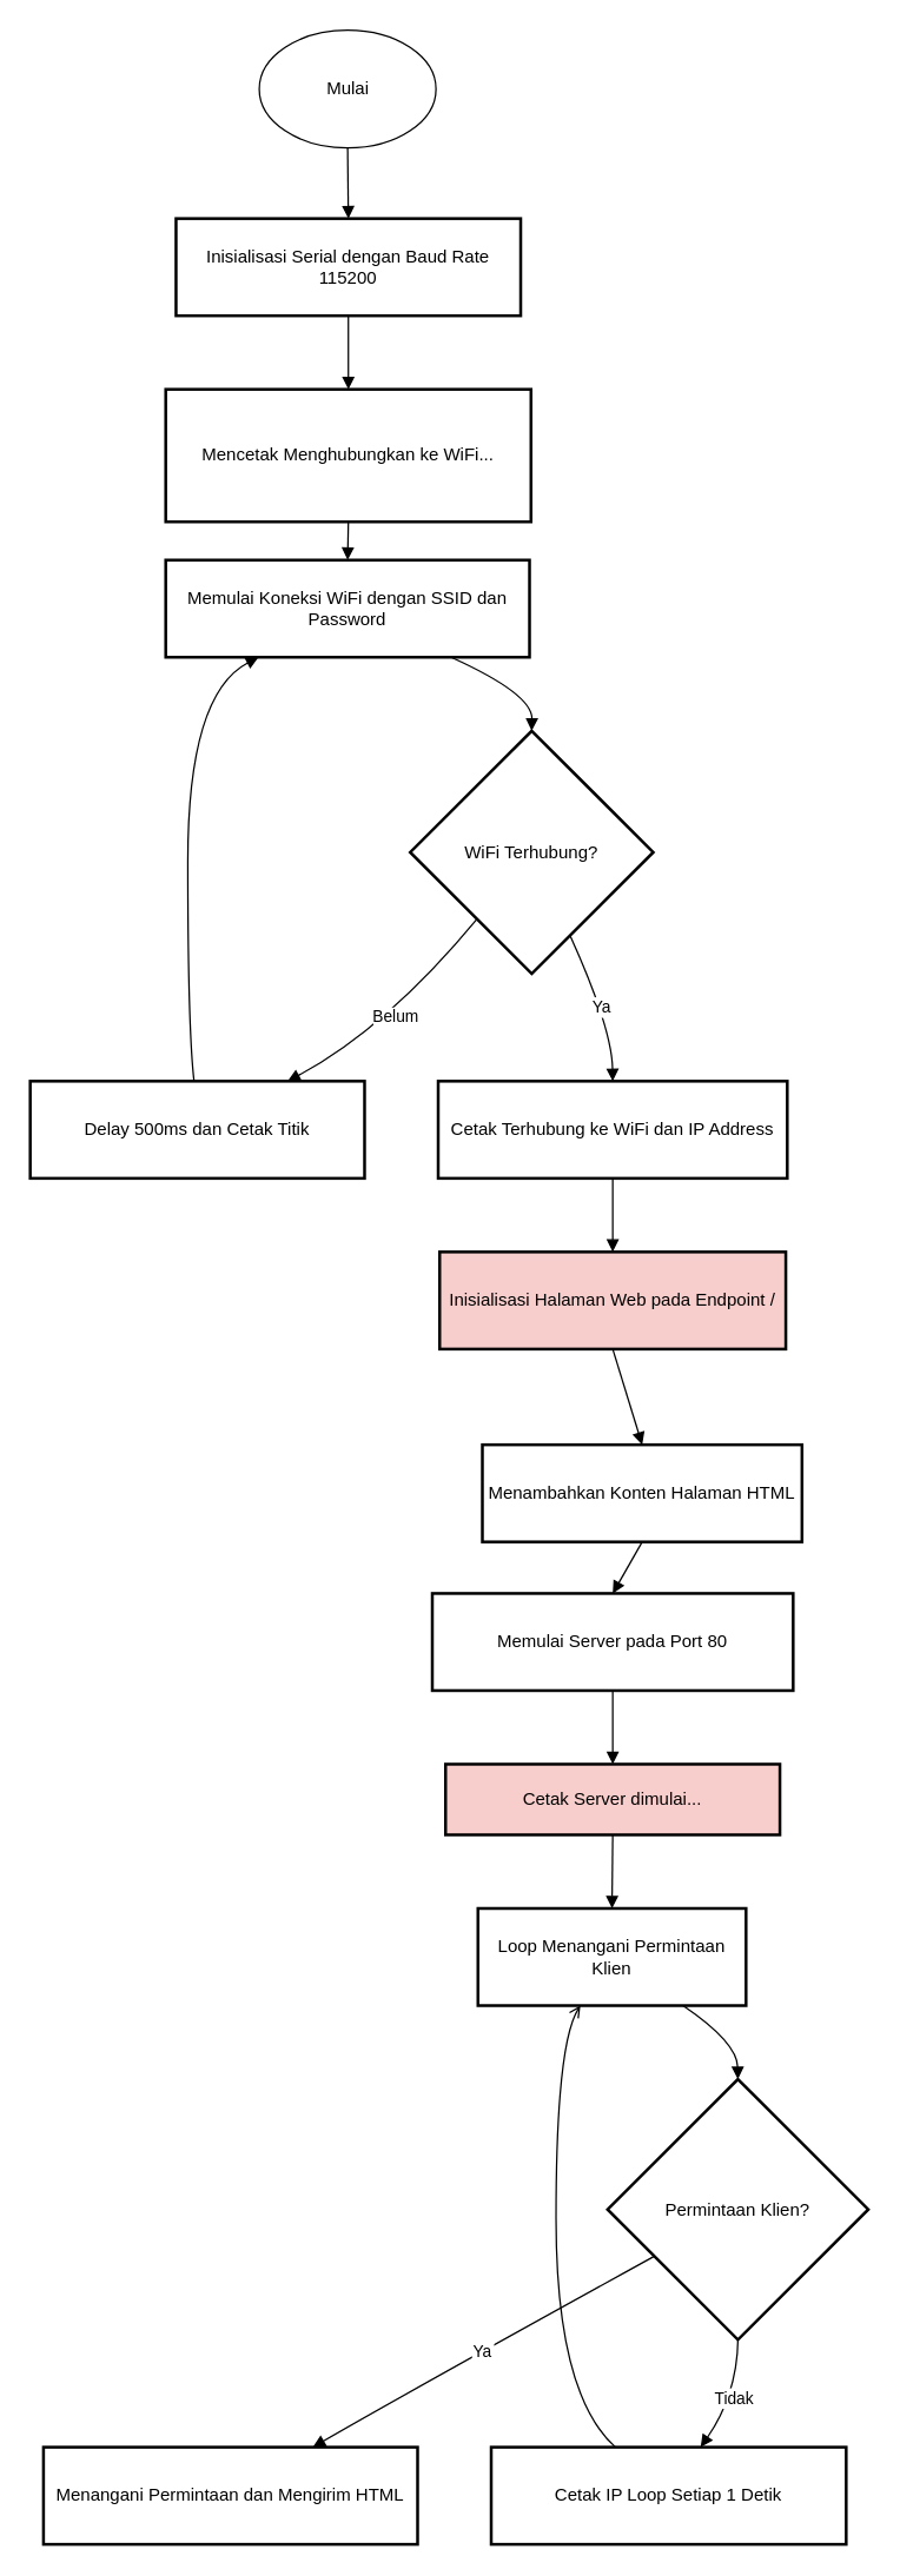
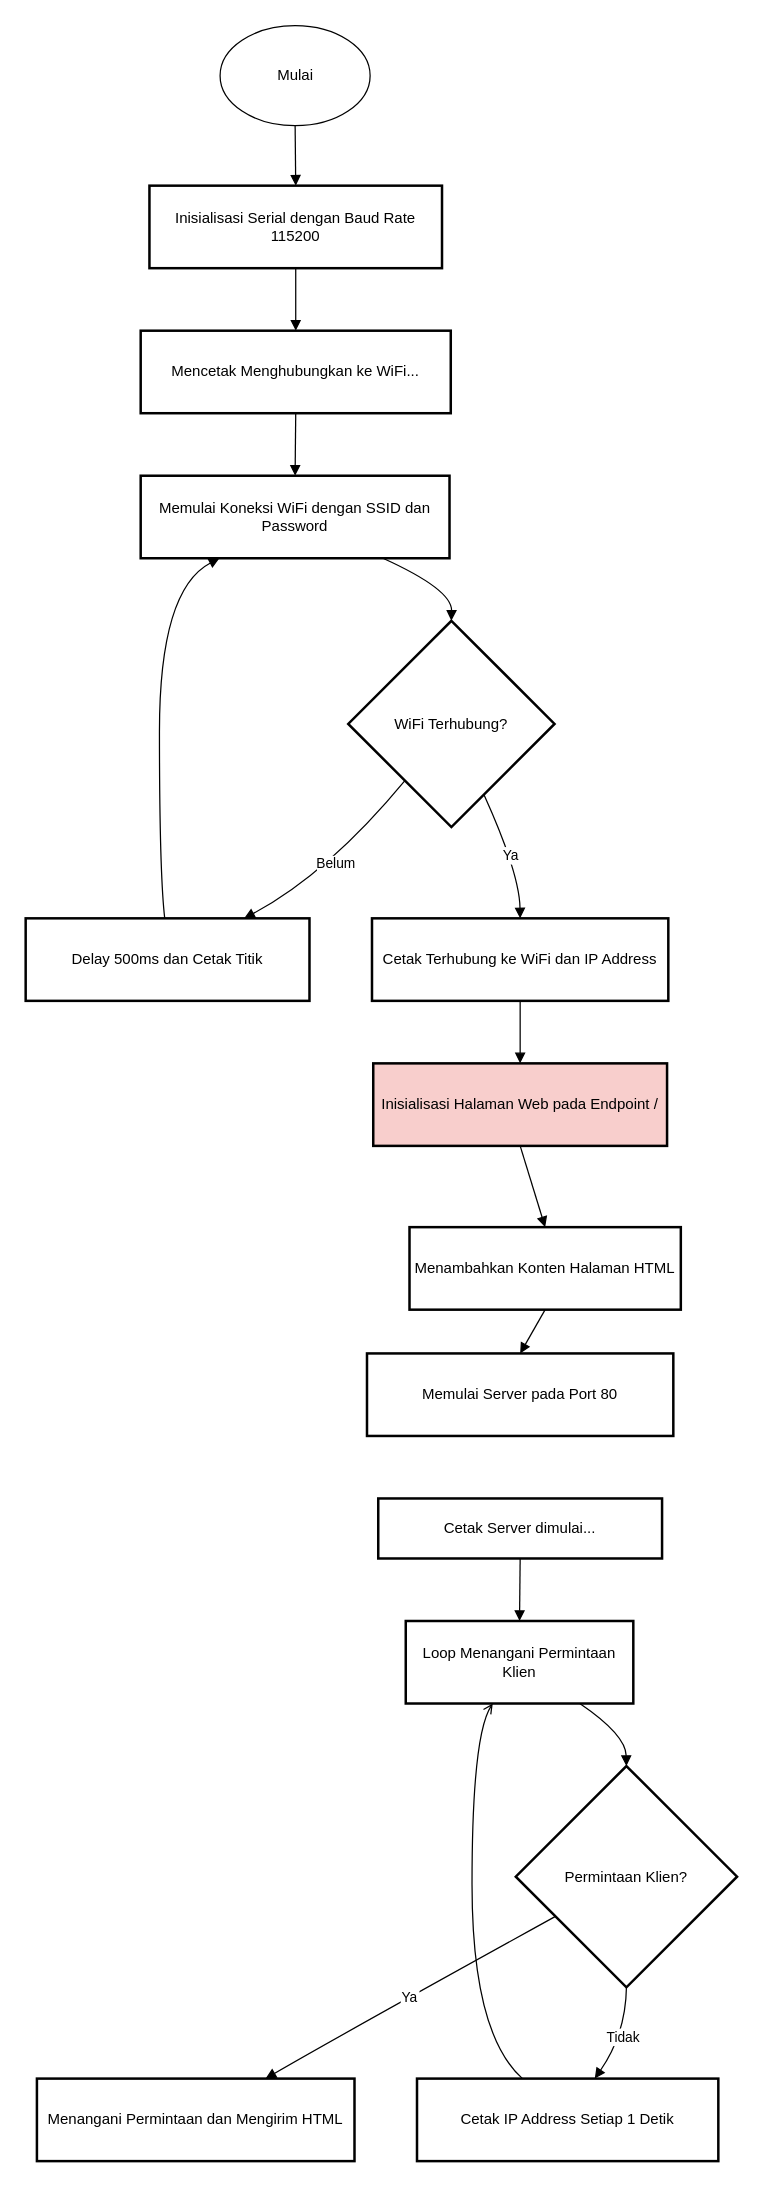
- <mxCell id="3" value="Mencetak Menghubungkan ke WiFi..." style="whiteSpace=wrap;strokeWidth=2;" vertex="1" parent="1"><mxGeometry x="112" y="264" width="248" height="90" as="geometry" /></mxCell>
+ <mxCell id="3" value="Mencetak Menghubungkan ke WiFi..." style="whiteSpace=wrap;strokeWidth=2;" vertex="1" parent="1"><mxGeometry x="112" y="264" width="248" height="66" as="geometry" /></mxCell>
- <mxCell id="26" value="" style="curved=1;startArrow=none;endArrow=block;exitX=0.5;exitY=1;entryX=0.5;entryY=0;rounded=0;" edge="1" parent="1" source="10" target="11"><mxGeometry relative="1" as="geometry"><Array as="points" /></mxGeometry></mxCell>
- <mxCell id="11" value="Cetak Server dimulai..." style="whiteSpace=wrap;strokeWidth=2;fillColor=#f8cecc;" vertex="1" parent="1"><mxGeometry x="302" y="1198" width="227" height="48" as="geometry" /></mxCell>
+ <mxCell id="11" value="Cetak Server dimulai..." style="whiteSpace=wrap;strokeWidth=2;" vertex="1" parent="1"><mxGeometry x="302" y="1198" width="227" height="48" as="geometry" /></mxCell>
- <mxCell id="15" value="Cetak IP Loop Setiap 1 Detik" style="whiteSpace=wrap;strokeWidth=2;" vertex="1" parent="1"><mxGeometry x="333" y="1662" width="241" height="66" as="geometry" /></mxCell>
+ <mxCell id="15" value="Cetak IP Address Setiap 1 Detik" style="whiteSpace=wrap;strokeWidth=2;" vertex="1" parent="1"><mxGeometry x="333" y="1662" width="241" height="66" as="geometry" /></mxCell>
